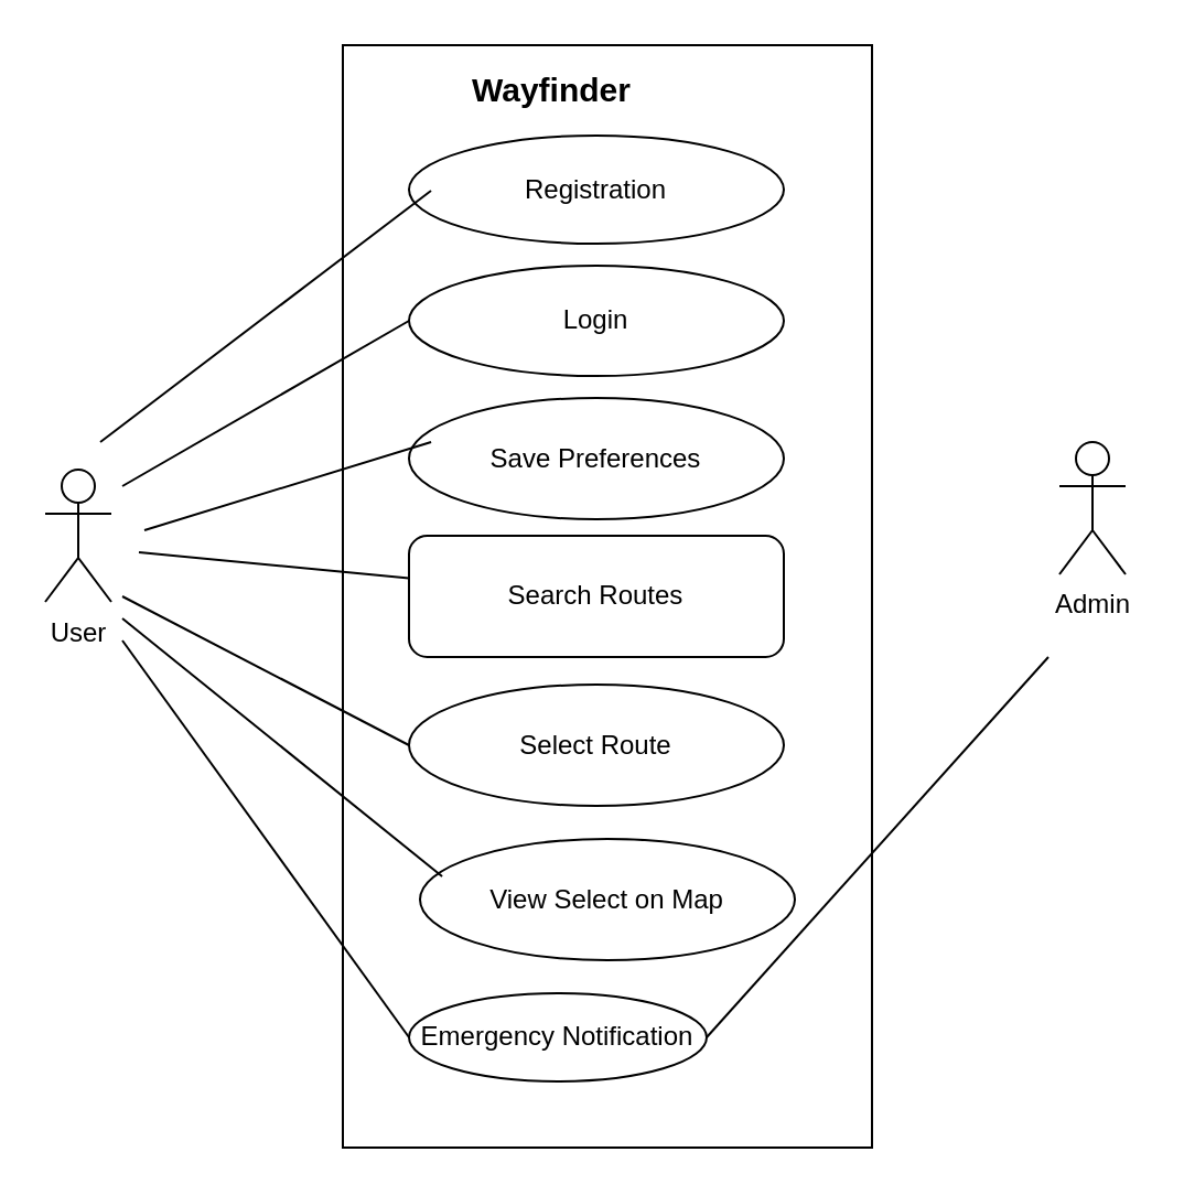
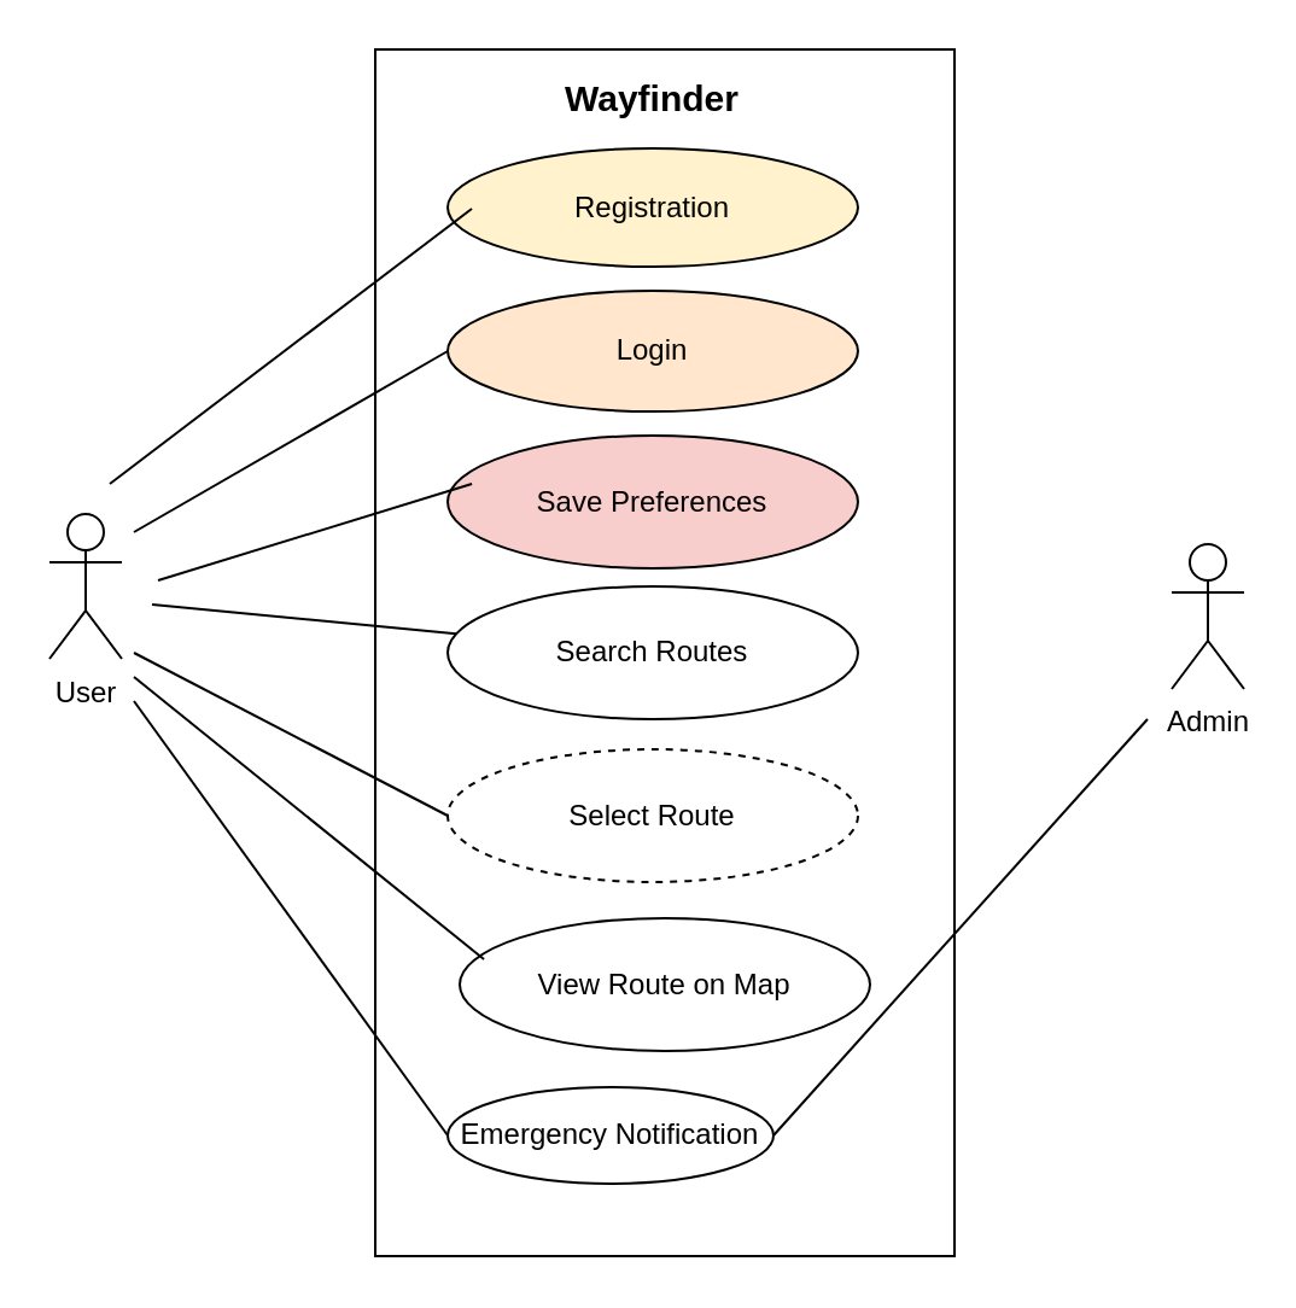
- <mxCell id="3" value="&lt;font style=&quot;font-size: 15px&quot;&gt;&lt;b&gt;Wayfinder&lt;/b&gt;&lt;/font&gt;" style="text;html=1;strokeColor=none;fillColor=none;align=center;verticalAlign=middle;whiteSpace=wrap;rounded=0;" vertex="1" parent="1"><mxGeometry x="185" y="30" width="130" height="20" as="geometry" /></mxCell>
+ <mxCell id="3" value="&lt;font style=&quot;font-size: 15px&quot;&gt;&lt;b&gt;Wayfinder&lt;/b&gt;&lt;/font&gt;" style="text;html=1;strokeColor=none;fillColor=none;align=center;verticalAlign=middle;whiteSpace=wrap;rounded=0;" vertex="1" parent="1"><mxGeometry x="205" y="30" width="130" height="20" as="geometry" /></mxCell>
- <mxCell id="6" value="Registration" style="ellipse;whiteSpace=wrap;html=1;" vertex="1" parent="1"><mxGeometry x="185" y="61" width="170" height="49" as="geometry" /></mxCell>
+ <mxCell id="6" value="Registration" style="ellipse;whiteSpace=wrap;html=1;fillColor=#fff2cc;" vertex="1" parent="1"><mxGeometry x="185" y="61" width="170" height="49" as="geometry" /></mxCell>
- <mxCell id="7" value="Login" style="ellipse;whiteSpace=wrap;html=1;" vertex="1" parent="1"><mxGeometry x="185" y="120" width="170" height="50" as="geometry" /></mxCell>
+ <mxCell id="7" value="Login" style="ellipse;whiteSpace=wrap;html=1;fillColor=#ffe6cc;" vertex="1" parent="1"><mxGeometry x="185" y="120" width="170" height="50" as="geometry" /></mxCell>
- <mxCell id="8" value="Save Preferences" style="ellipse;whiteSpace=wrap;html=1;" vertex="1" parent="1"><mxGeometry x="185" y="180" width="170" height="55" as="geometry" /></mxCell>
+ <mxCell id="8" value="Save Preferences" style="ellipse;whiteSpace=wrap;html=1;fillColor=#f8cecc;" vertex="1" parent="1"><mxGeometry x="185" y="180" width="170" height="55" as="geometry" /></mxCell>
- <mxCell id="5" value="Admin" style="shape=umlActor;verticalLabelPosition=bottom;labelBackgroundColor=#ffffff;verticalAlign=top;html=1;outlineConnect=0;" vertex="1" parent="1"><mxGeometry x="480" y="200" width="30" height="60" as="geometry" /></mxCell>
+ <mxCell id="5" value="Admin" style="shape=umlActor;verticalLabelPosition=bottom;labelBackgroundColor=#ffffff;verticalAlign=top;html=1;outlineConnect=0;" vertex="1" parent="1"><mxGeometry x="485" y="225" width="30" height="60" as="geometry" /></mxCell>
- <mxCell id="9" value="Search Routes" style="whiteSpace=wrap;html=1;rounded=1;" vertex="1" parent="1"><mxGeometry x="185" y="242.5" width="170" height="55" as="geometry" /></mxCell>
+ <mxCell id="9" value="Search Routes" style="ellipse;whiteSpace=wrap;html=1;" vertex="1" parent="1"><mxGeometry x="185" y="242.5" width="170" height="55" as="geometry" /></mxCell>
- <mxCell id="10" value="Select Route" style="ellipse;whiteSpace=wrap;html=1;" vertex="1" parent="1"><mxGeometry x="185" y="310" width="170" height="55" as="geometry" /></mxCell>
+ <mxCell id="10" value="Select Route" style="ellipse;whiteSpace=wrap;html=1;dashed=1;" vertex="1" parent="1"><mxGeometry x="185" y="310" width="170" height="55" as="geometry" /></mxCell>
- <mxCell id="11" value="View Select on Map" style="ellipse;whiteSpace=wrap;html=1;" vertex="1" parent="1"><mxGeometry x="190" y="380" width="170" height="55" as="geometry" /></mxCell>
+ <mxCell id="11" value="View Route on Map" style="ellipse;whiteSpace=wrap;html=1;" vertex="1" parent="1"><mxGeometry x="190" y="380" width="170" height="55" as="geometry" /></mxCell>
